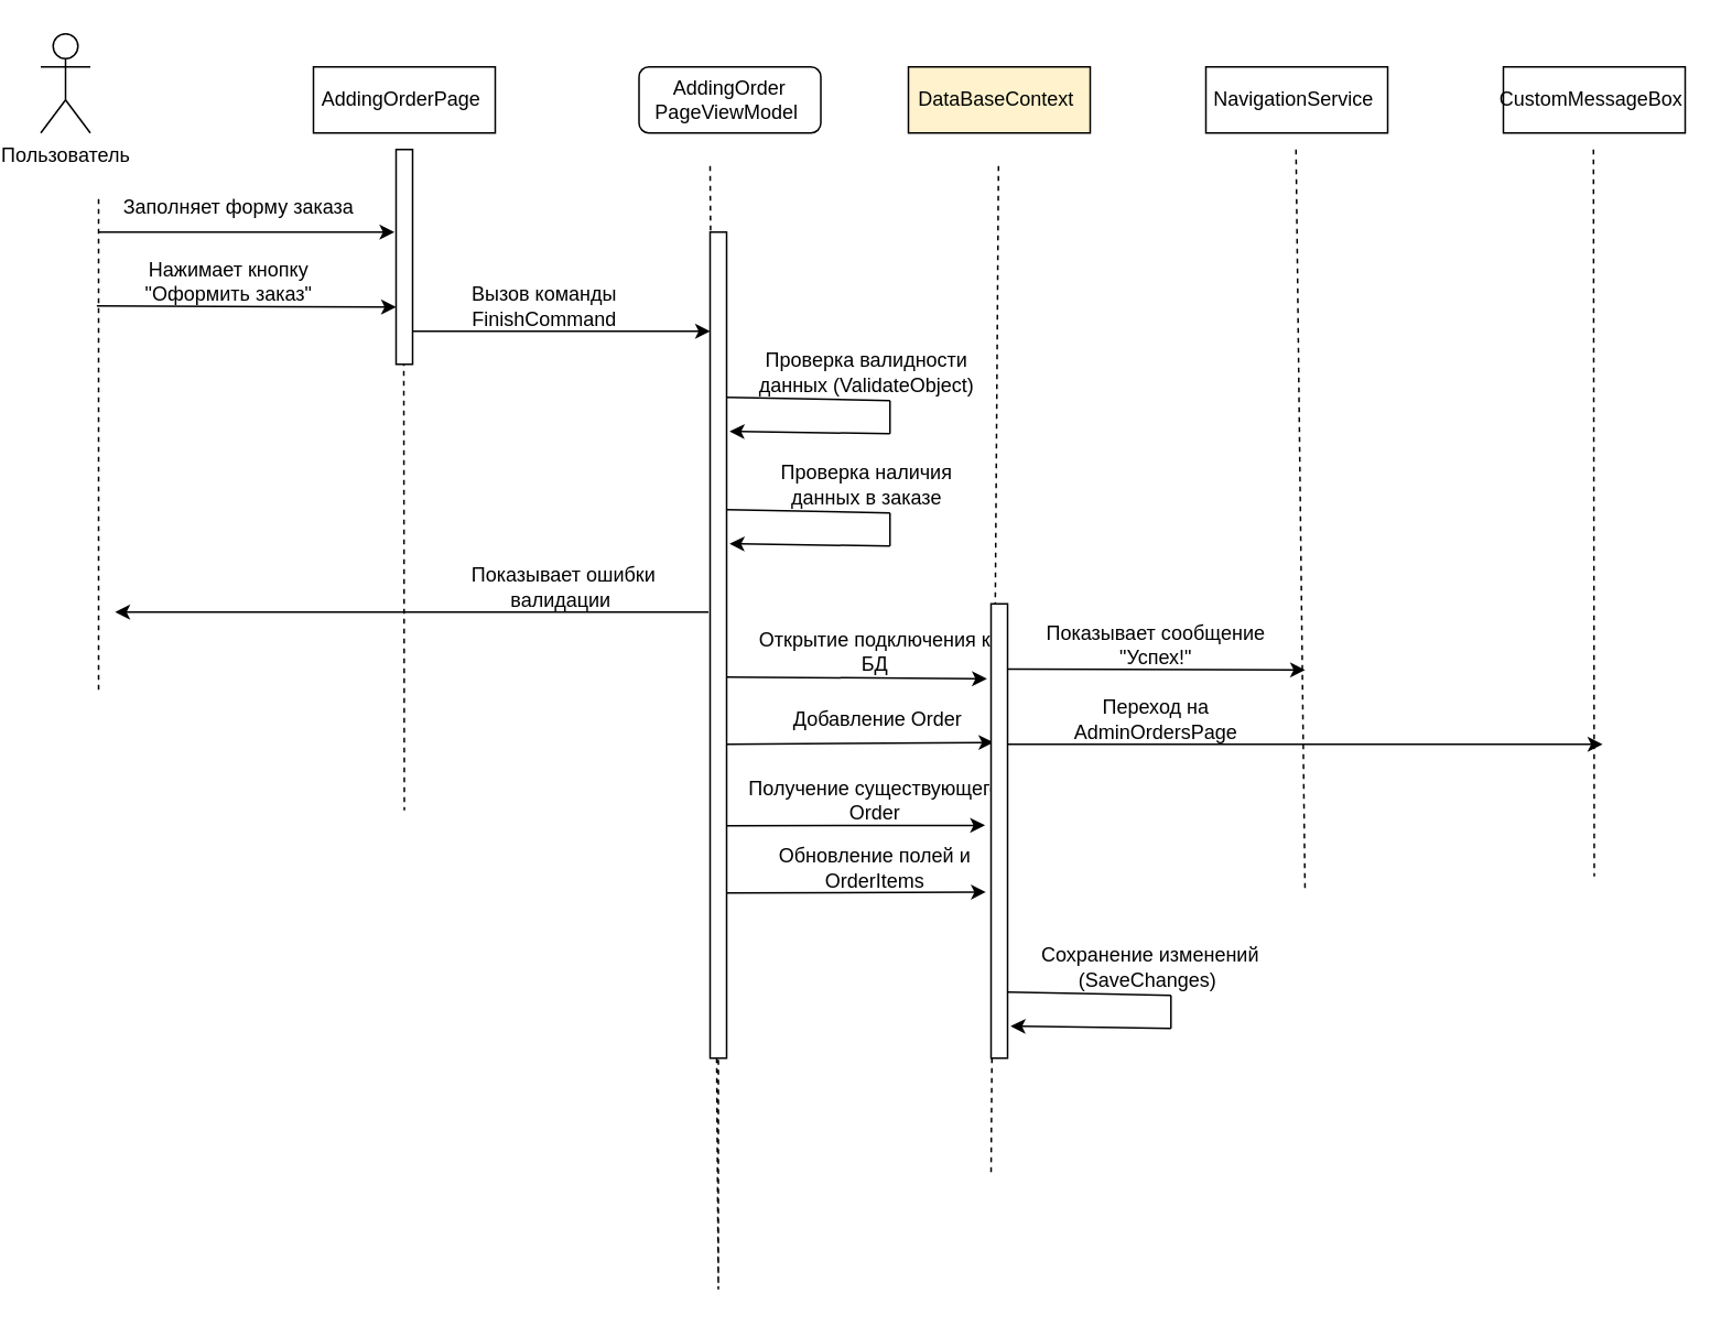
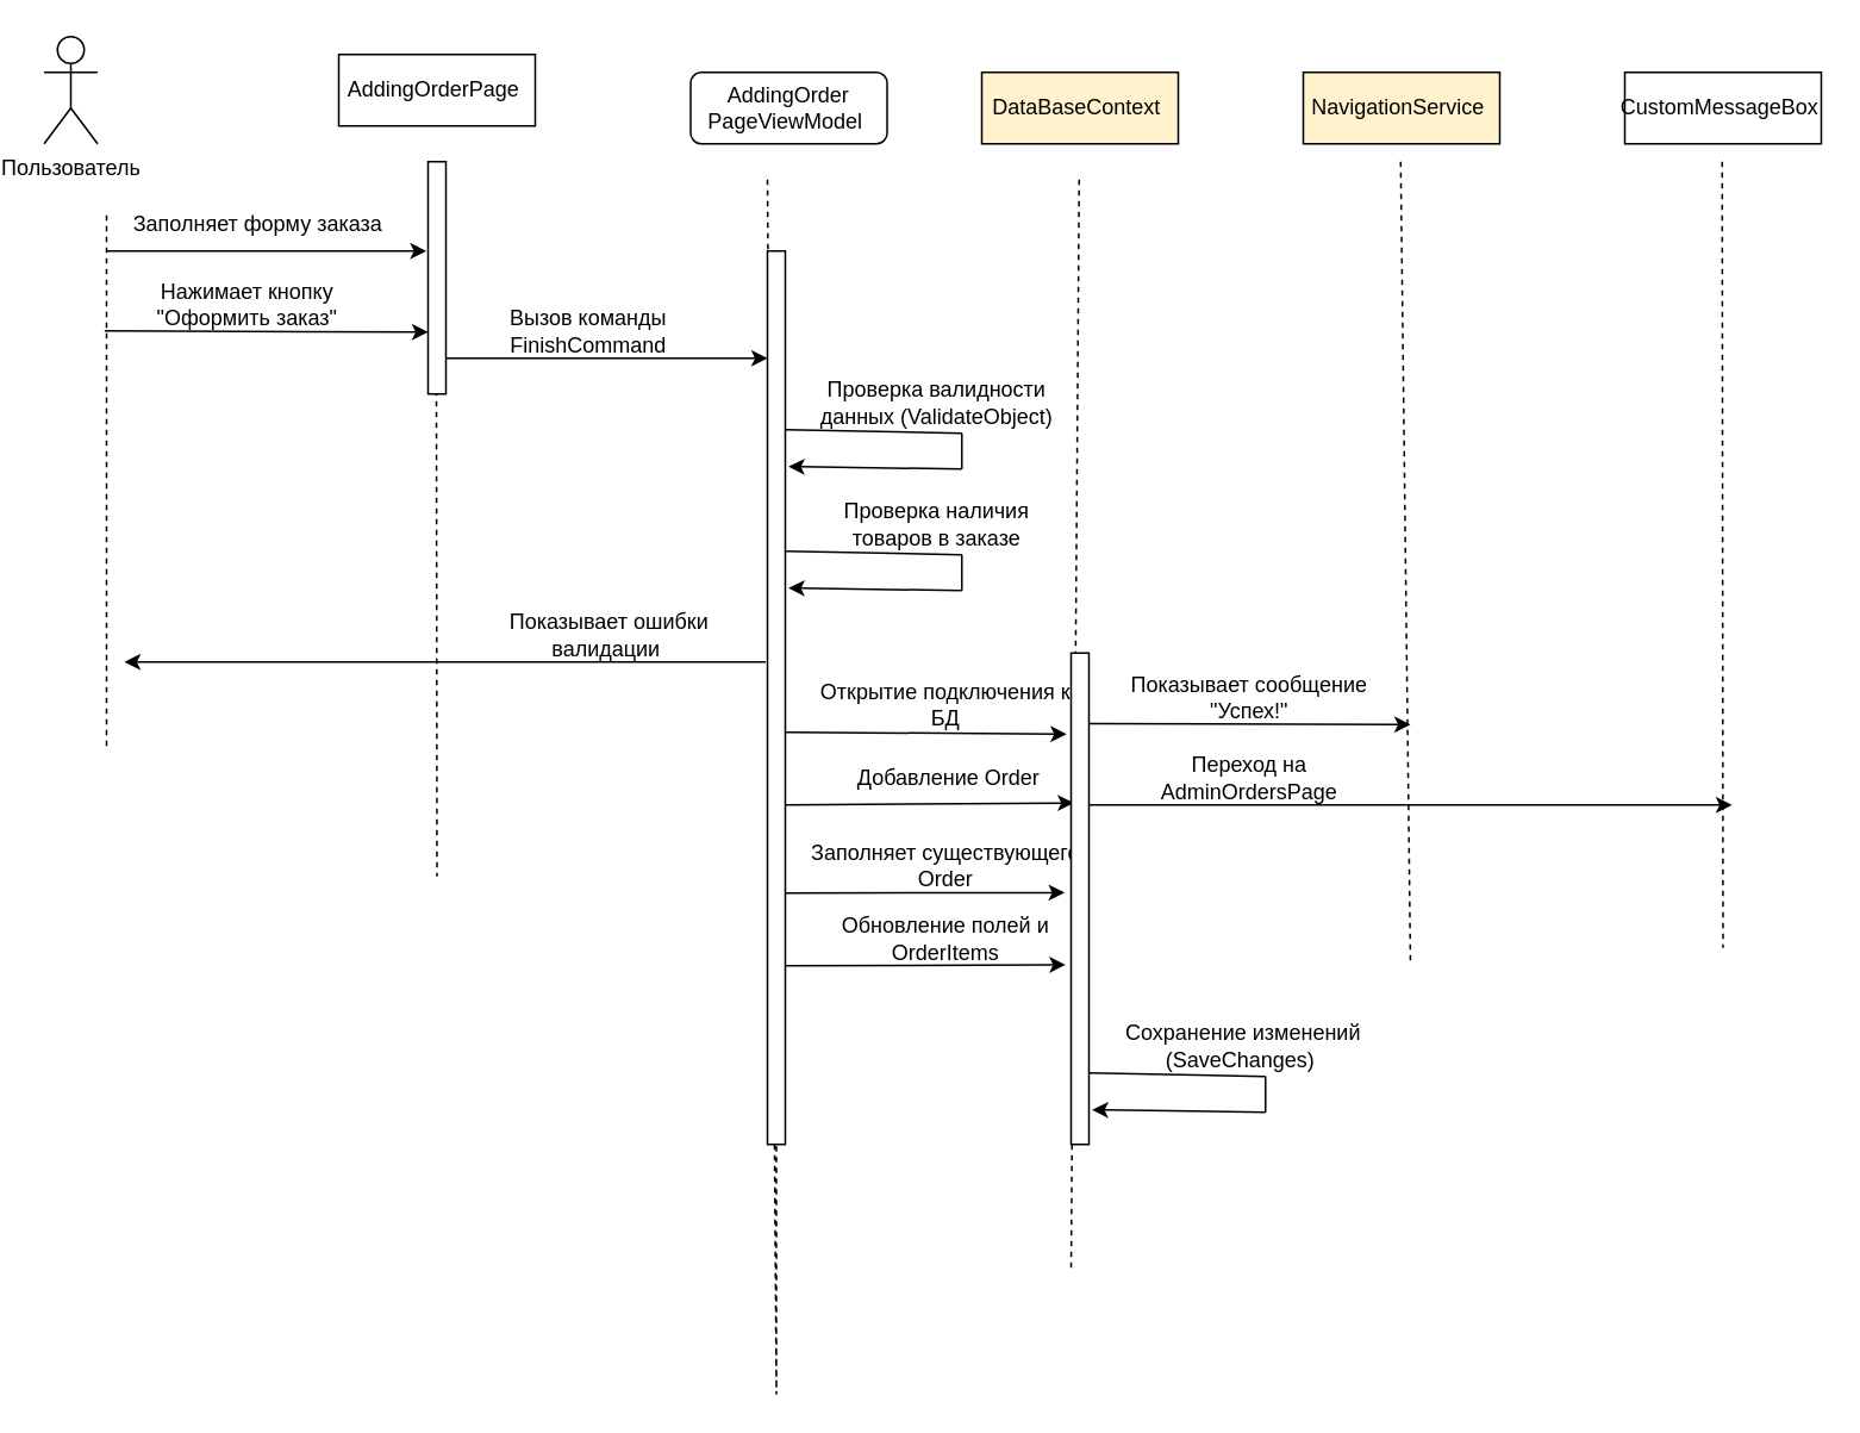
- <mxCell id="3" value="AddingOrderPage&amp;nbsp;" style="rounded=0;whiteSpace=wrap;html=1;" vertex="1" parent="1"><mxGeometry x="185" y="40" width="110" height="40" as="geometry" /></mxCell>
+ <mxCell id="3" value="AddingOrderPage&amp;nbsp;" style="rounded=0;whiteSpace=wrap;html=1;" vertex="1" parent="1"><mxGeometry x="185" y="30" width="110" height="40" as="geometry" /></mxCell>
- <mxCell id="6" value="NavigationService&amp;nbsp;" style="rounded=0;whiteSpace=wrap;html=1;" vertex="1" parent="1"><mxGeometry x="725" y="40" width="110" height="40" as="geometry" /></mxCell>
+ <mxCell id="6" value="NavigationService&amp;nbsp;" style="rounded=0;whiteSpace=wrap;html=1;fillColor=#fff2cc;" vertex="1" parent="1"><mxGeometry x="725" y="40" width="110" height="40" as="geometry" /></mxCell>
- <mxCell id="28" value="Проверка наличия данных в заказе" style="text;html=1;align=center;verticalAlign=middle;whiteSpace=wrap;rounded=0;" vertex="1" parent="1"><mxGeometry x="445" y="278" width="150" height="30" as="geometry" /></mxCell>
+ <mxCell id="28" value="Проверка наличия товаров в заказе" style="text;html=1;align=center;verticalAlign=middle;whiteSpace=wrap;rounded=0;" vertex="1" parent="1"><mxGeometry x="445" y="278" width="150" height="30" as="geometry" /></mxCell>
- <mxCell id="39" value="Получение существующего Order" style="text;html=1;align=center;verticalAlign=middle;whiteSpace=wrap;rounded=0;" vertex="1" parent="1"><mxGeometry x="445" y="469.26" width="160" height="30" as="geometry" /></mxCell>
+ <mxCell id="39" value="Заполняет существующего Order" style="text;html=1;align=center;verticalAlign=middle;whiteSpace=wrap;rounded=0;" vertex="1" parent="1"><mxGeometry x="445" y="469.26" width="160" height="30" as="geometry" /></mxCell>
